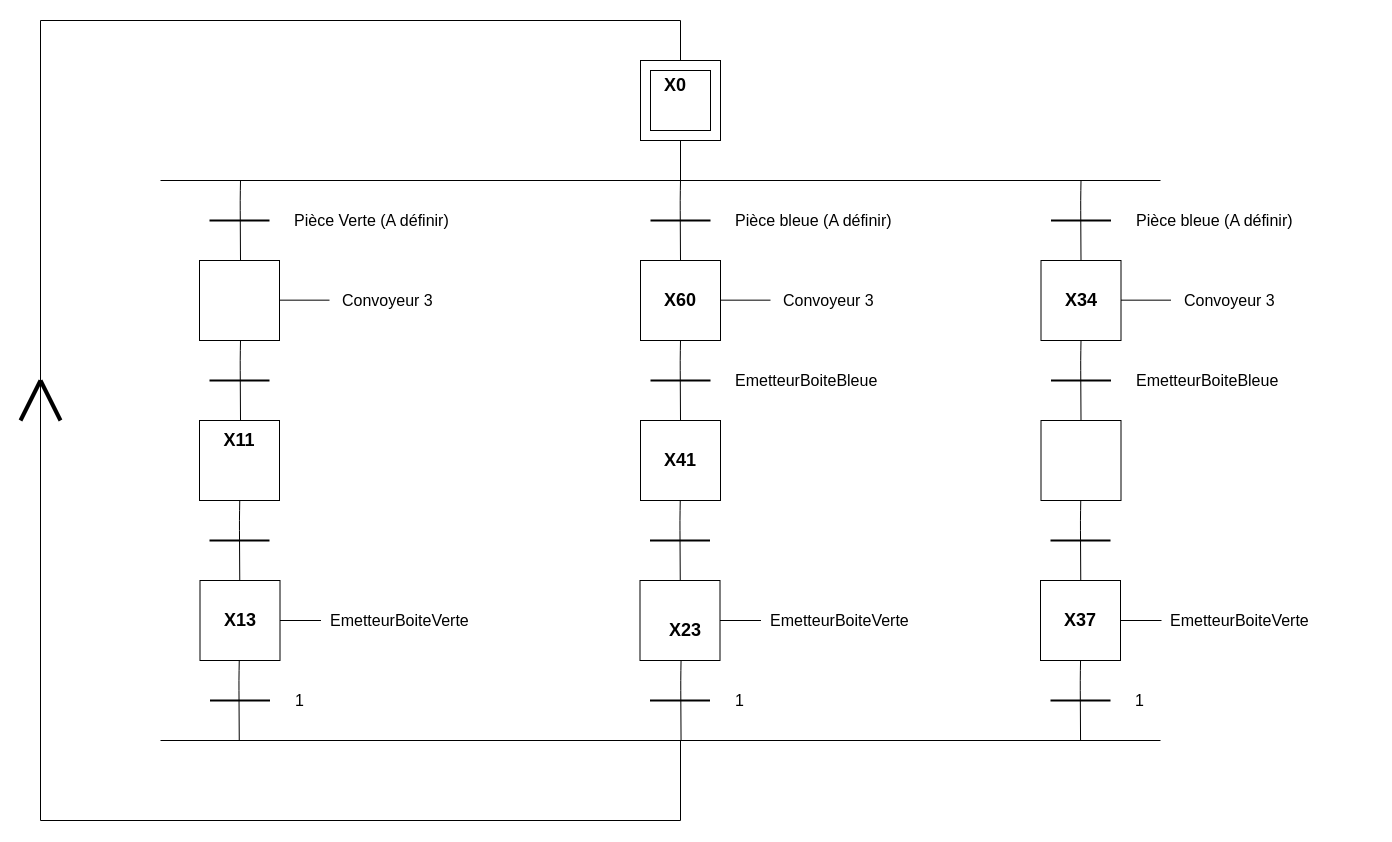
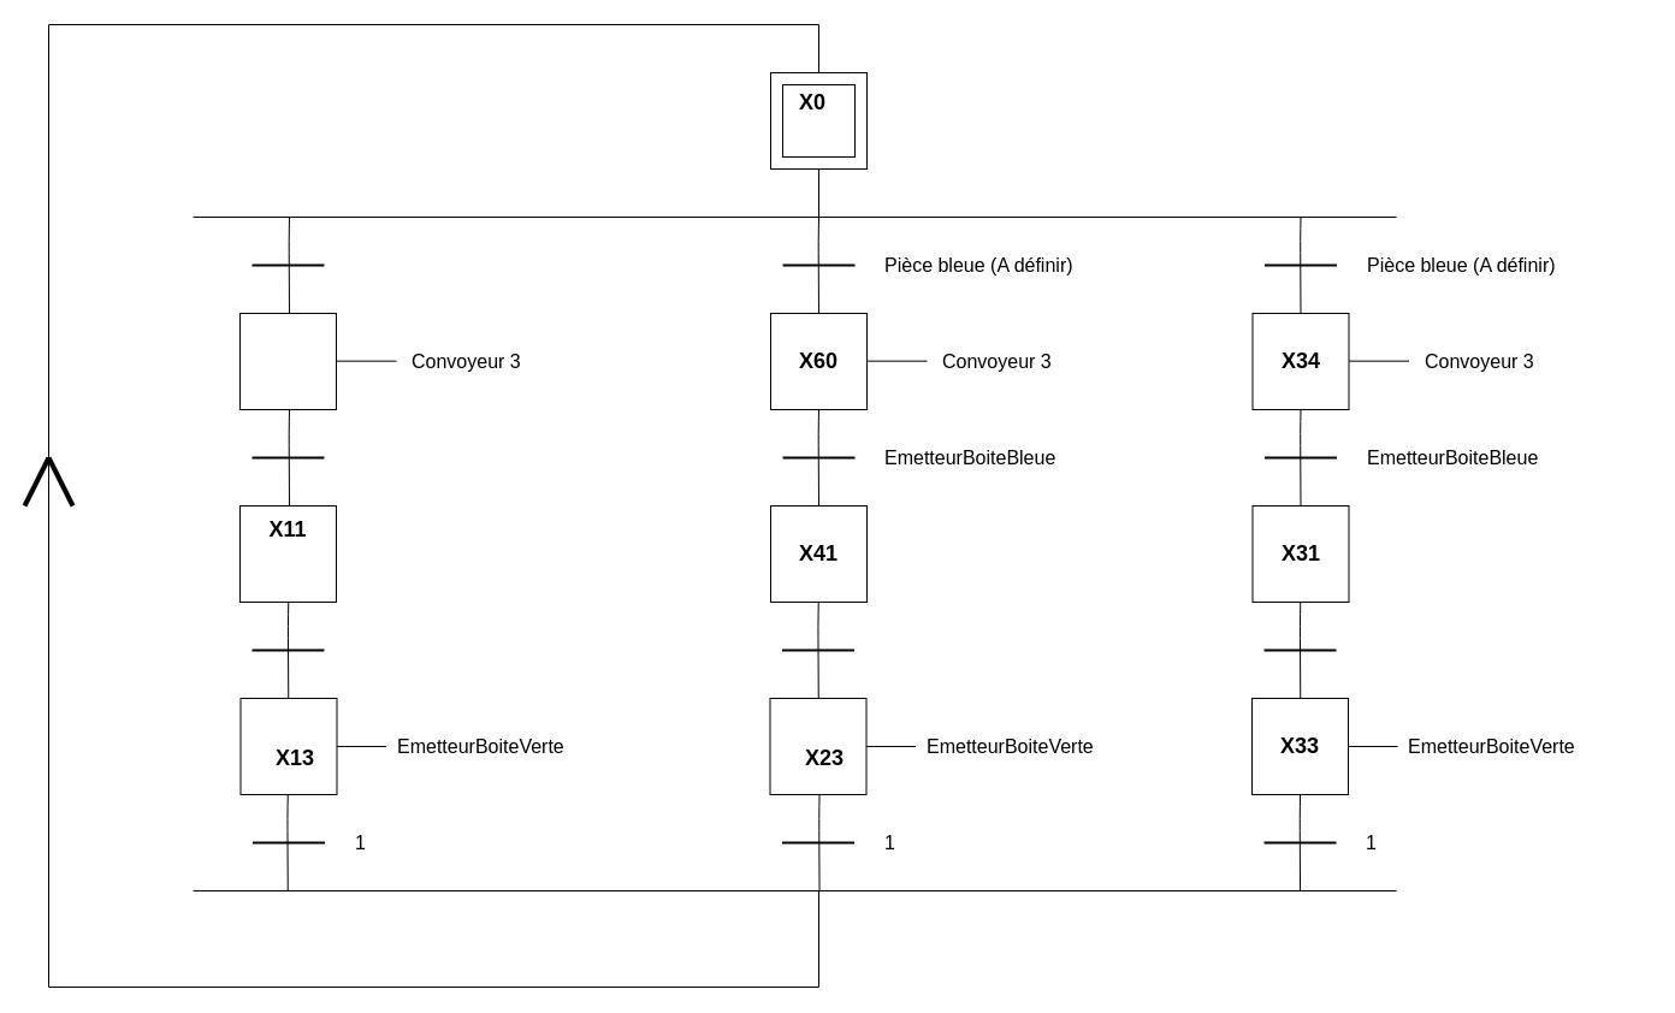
- <mxCell id="17" value="&lt;font style=&quot;font-size: 16px&quot;&gt;Pièce Verte (A définir)&lt;/font&gt;" style="text;html=1;strokeColor=none;fillColor=none;align=left;verticalAlign=middle;whiteSpace=wrap;rounded=0;" parent="1" vertex="1"><mxGeometry x="292" y="210" width="188" height="20" as="geometry" /></mxCell>
+ <mxCell id="62" value="&lt;font size=&quot;1&quot;&gt;&lt;b style=&quot;font-size: 18px&quot;&gt;X31&lt;/b&gt;&lt;/font&gt;" style="text;html=1;strokeColor=none;fillColor=none;align=center;verticalAlign=middle;whiteSpace=wrap;rounded=0;" parent="1" vertex="1"><mxGeometry x="1060.5" y="450" width="40" height="20" as="geometry" /></mxCell>
- <mxCell id="38" value="&lt;font size=&quot;1&quot;&gt;&lt;b style=&quot;font-size: 18px&quot;&gt;X13&lt;/b&gt;&lt;/font&gt;" style="text;html=1;strokeColor=none;fillColor=none;align=center;verticalAlign=middle;whiteSpace=wrap;rounded=0;" parent="1" vertex="1"><mxGeometry x="219.5" y="610" width="40" height="20" as="geometry" /></mxCell>
+ <mxCell id="38" value="&lt;font size=&quot;1&quot;&gt;&lt;b style=&quot;font-size: 18px&quot;&gt;X13&lt;/b&gt;&lt;/font&gt;" style="text;html=1;strokeColor=none;fillColor=none;align=center;verticalAlign=middle;whiteSpace=wrap;rounded=0;" parent="1" vertex="1"><mxGeometry x="224.5" y="620" width="40" height="20" as="geometry" /></mxCell>
- <mxCell id="69" value="&lt;font size=&quot;1&quot;&gt;&lt;b style=&quot;font-size: 18px&quot;&gt;X37&lt;/b&gt;&lt;/font&gt;" style="text;html=1;strokeColor=none;fillColor=none;align=center;verticalAlign=middle;whiteSpace=wrap;rounded=0;" parent="1" vertex="1"><mxGeometry x="1060" y="610" width="40" height="20" as="geometry" /></mxCell>
+ <mxCell id="69" value="&lt;font size=&quot;1&quot;&gt;&lt;b style=&quot;font-size: 18px&quot;&gt;X33&lt;/b&gt;&lt;/font&gt;" style="text;html=1;strokeColor=none;fillColor=none;align=center;verticalAlign=middle;whiteSpace=wrap;rounded=0;" parent="1" vertex="1"><mxGeometry x="1060" y="610" width="40" height="20" as="geometry" /></mxCell>
